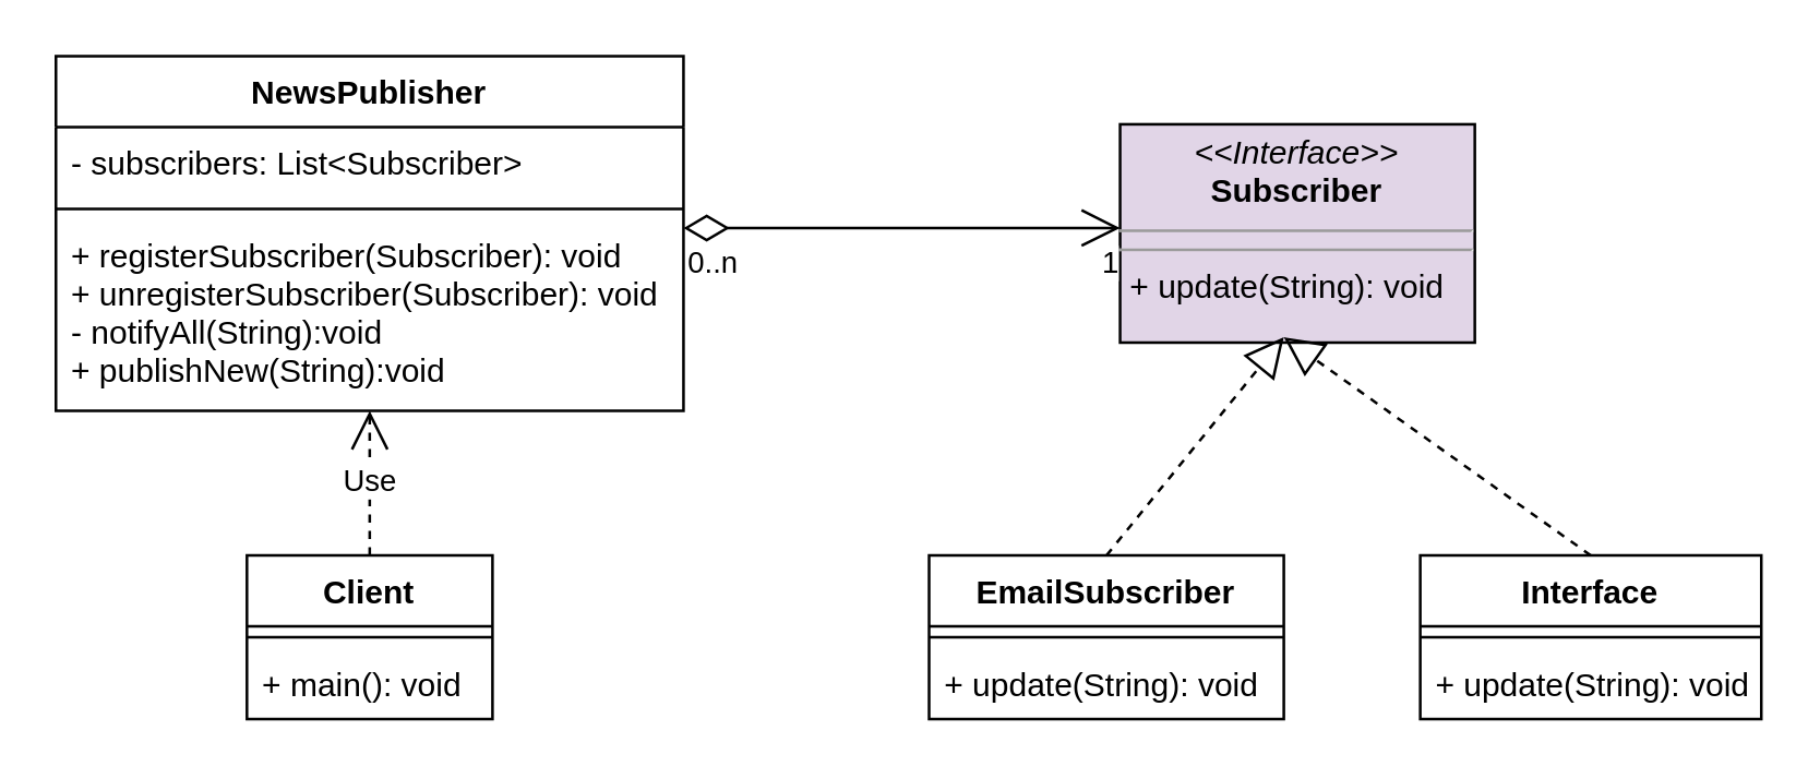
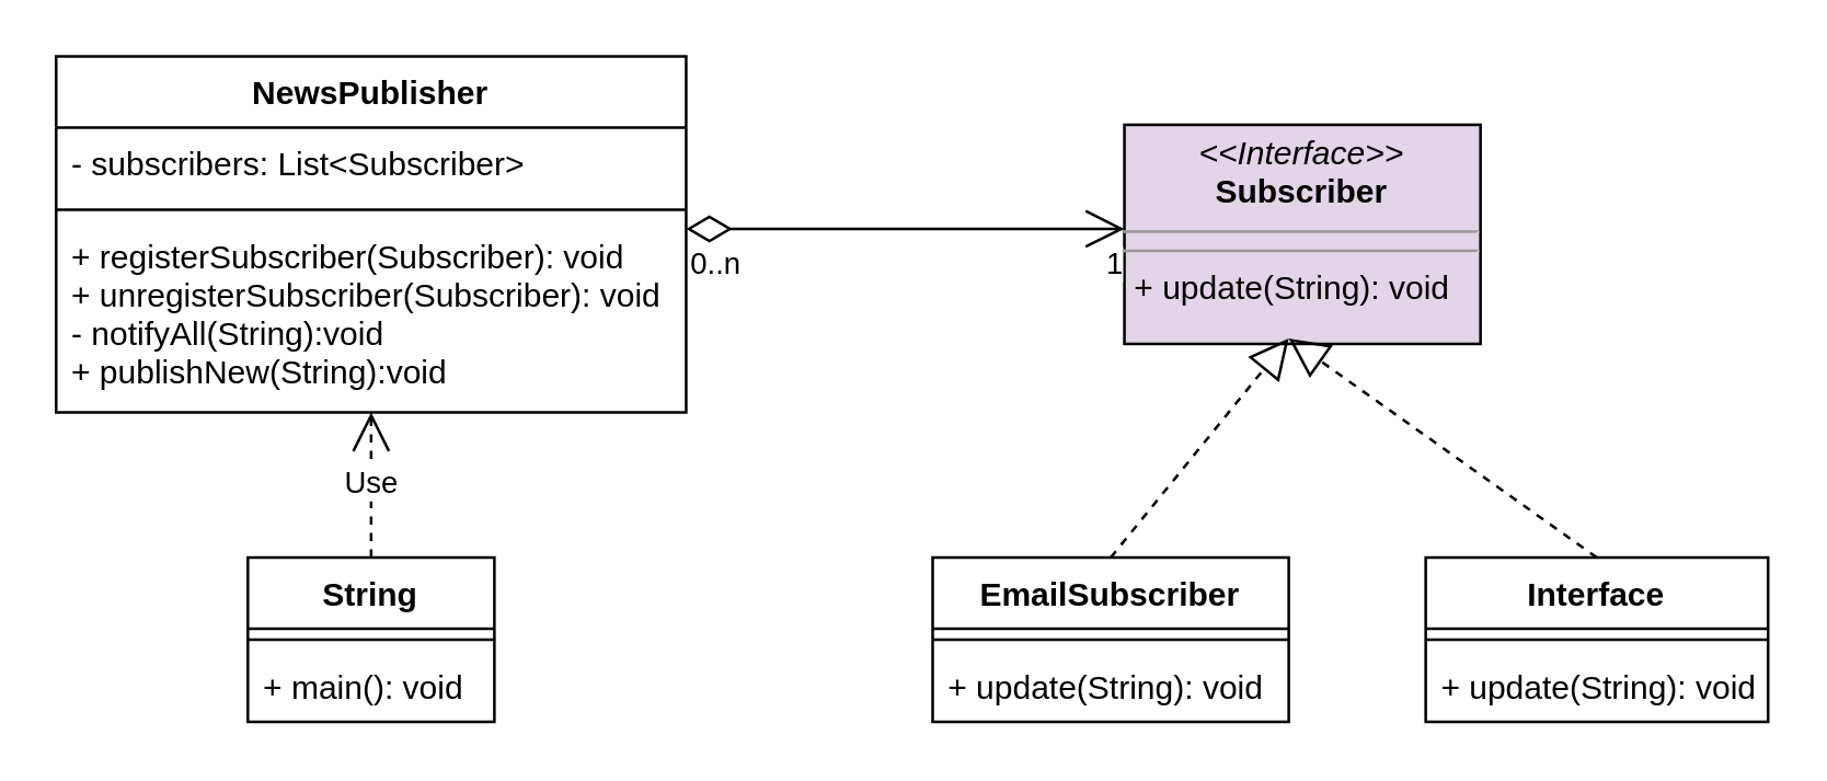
- <mxCell id="13" value="Client" style="swimlane;fontStyle=1;align=center;verticalAlign=top;childLayout=stackLayout;horizontal=1;startSize=26;horizontalStack=0;resizeParent=1;resizeParentMax=0;resizeLast=0;collapsible=1;marginBottom=0;" parent="1" vertex="1"><mxGeometry x="90" y="203" width="90" height="60" as="geometry" /></mxCell>
+ <mxCell id="13" value="String" style="swimlane;fontStyle=1;align=center;verticalAlign=top;childLayout=stackLayout;horizontal=1;startSize=26;horizontalStack=0;resizeParent=1;resizeParentMax=0;resizeLast=0;collapsible=1;marginBottom=0;" parent="1" vertex="1"><mxGeometry x="90" y="203" width="90" height="60" as="geometry" /></mxCell>
